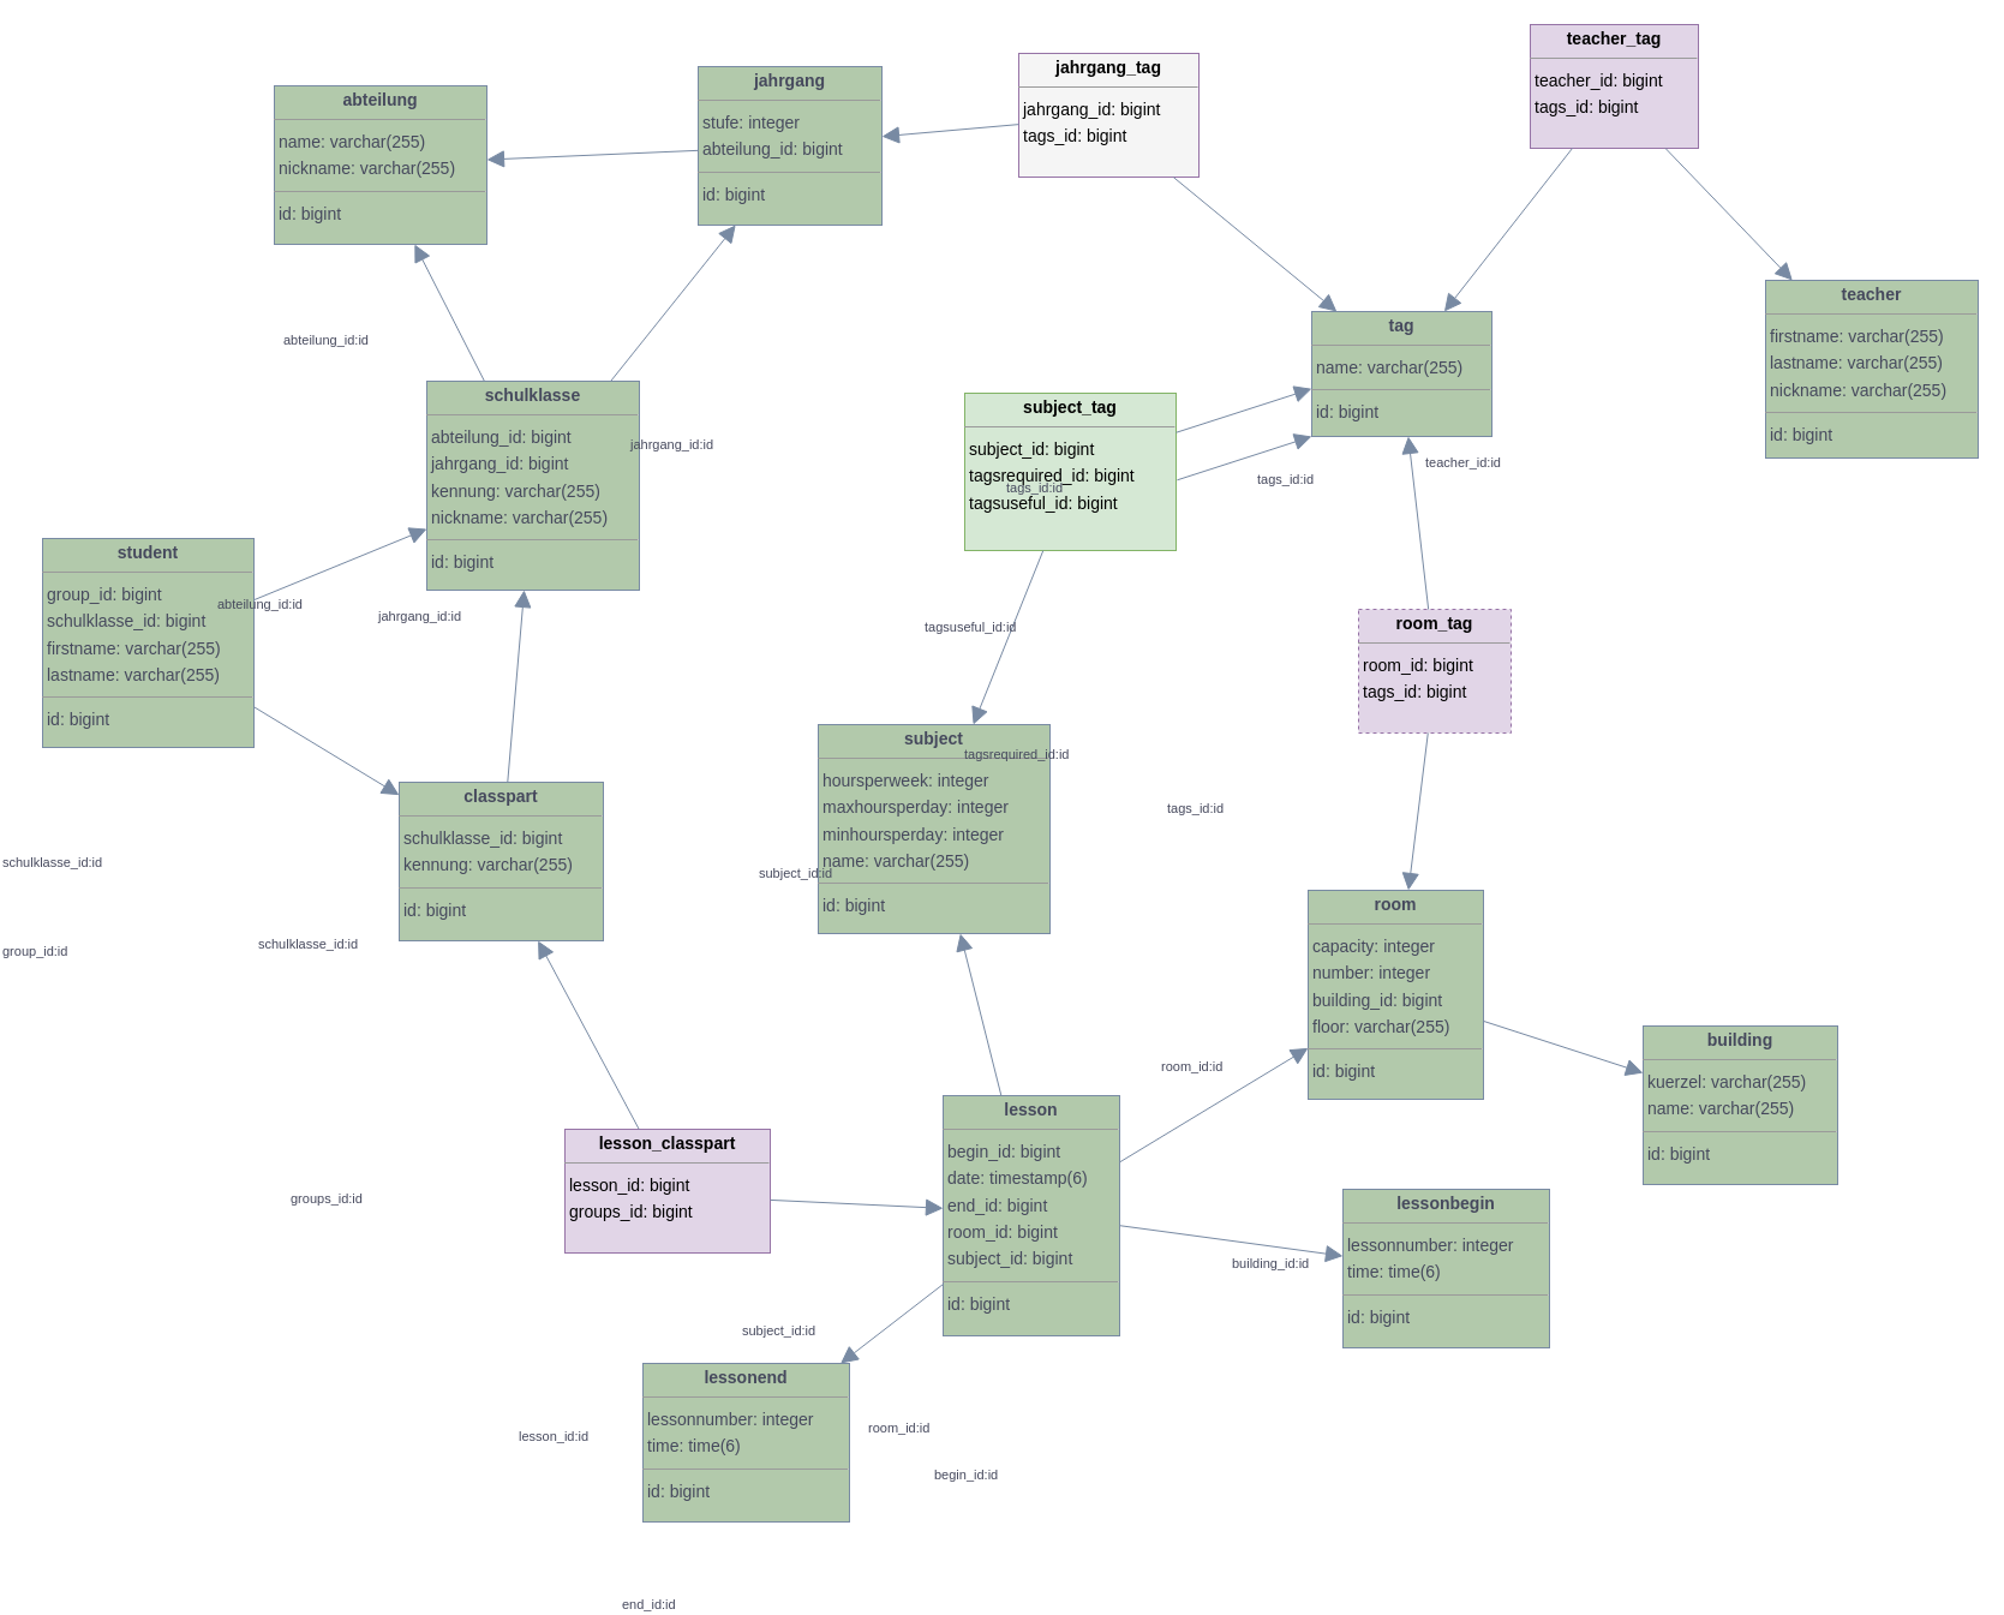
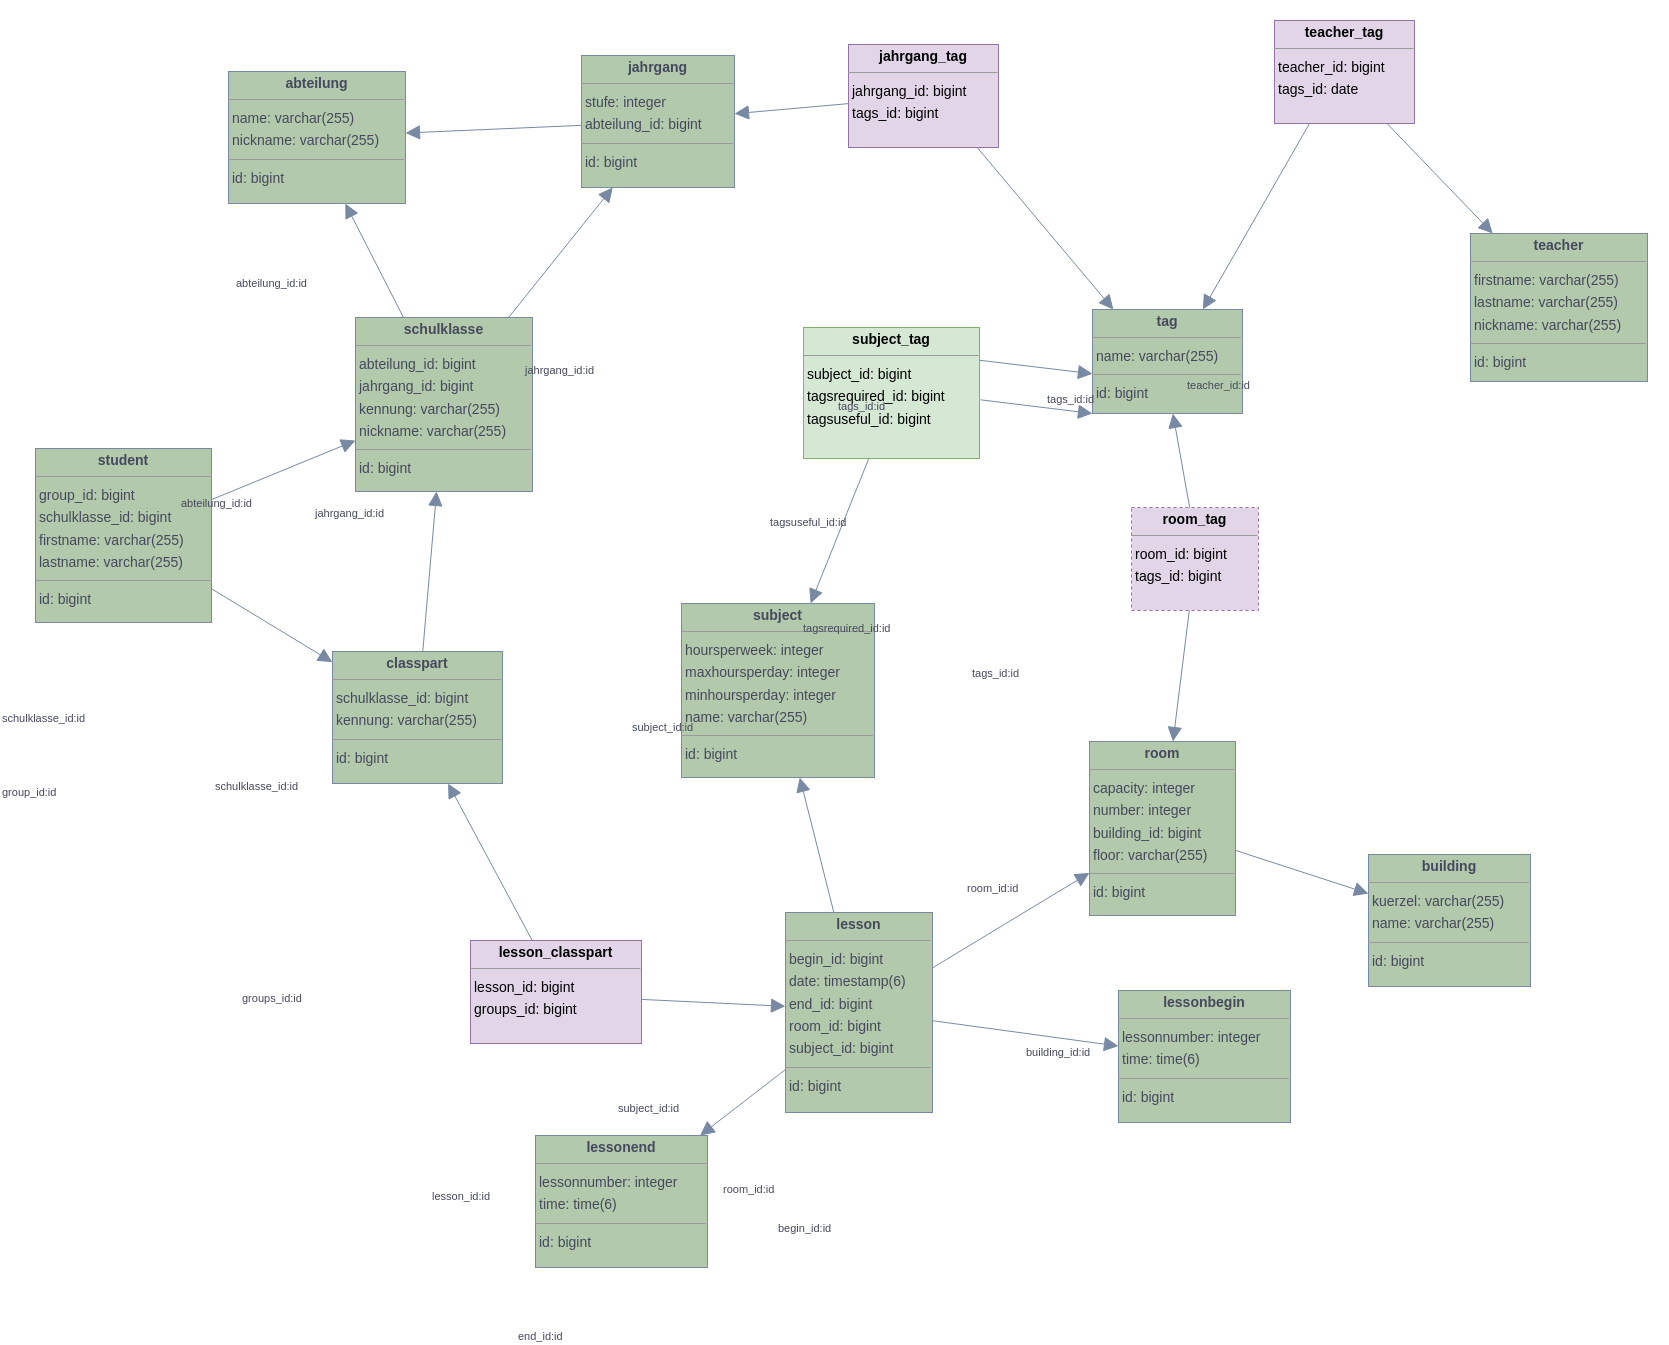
- <mxCell id="19" value="&lt;p style=&quot;margin:0px;margin-top:4px;text-align:center;&quot;&gt;&lt;b&gt;teacher_tag&lt;/b&gt;&lt;/p&gt;&lt;hr size=&quot;1&quot;/&gt;&lt;p style=&quot;margin:0 0 0 4px;line-height:1.6;&quot;&gt; teacher_id: bigint&lt;br/&gt; tags_id: bigint&lt;/p&gt;" style="verticalAlign=top;align=left;overflow=fill;fontSize=14;fontFamily=Helvetica;html=1;rounded=0;shadow=0;comic=0;labelBackgroundColor=none;strokeWidth=1;fillColor=#e1d5e7;strokeColor=#9673a6;" parent="1" vertex="1"><mxGeometry x="1259" y="20" width="140" height="103" as="geometry" /></mxCell>
+ <mxCell id="19" value="&lt;p style=&quot;margin:0px;margin-top:4px;text-align:center;&quot;&gt;&lt;b&gt;teacher_tag&lt;/b&gt;&lt;/p&gt;&lt;hr size=&quot;1&quot;/&gt;&lt;p style=&quot;margin:0 0 0 4px;line-height:1.6;&quot;&gt; teacher_id: bigint&lt;br/&gt; tags_id: date&lt;/p&gt;" style="verticalAlign=top;align=left;overflow=fill;fontSize=14;fontFamily=Helvetica;html=1;rounded=0;shadow=0;comic=0;labelBackgroundColor=none;strokeWidth=1;fillColor=#e1d5e7;strokeColor=#9673a6;" parent="1" vertex="1"><mxGeometry x="1259" y="20" width="140" height="103" as="geometry" /></mxCell>
- <mxCell id="6" value="&lt;p style=&quot;margin:0px;margin-top:4px;text-align:center;&quot;&gt;&lt;b&gt;jahrgang_tag&lt;/b&gt;&lt;/p&gt;&lt;hr size=&quot;1&quot;/&gt;&lt;p style=&quot;margin:0 0 0 4px;line-height:1.6;&quot;&gt; jahrgang_id: bigint&lt;br/&gt; tags_id: bigint&lt;/p&gt;" style="verticalAlign=top;align=left;overflow=fill;fontSize=14;fontFamily=Helvetica;html=1;rounded=0;shadow=0;comic=0;labelBackgroundColor=none;strokeWidth=1;fillColor=#f5f5f5;strokeColor=#9673a6;" parent="1" vertex="1"><mxGeometry x="833" y="44" width="150" height="103" as="geometry" /></mxCell>
+ <mxCell id="6" value="&lt;p style=&quot;margin:0px;margin-top:4px;text-align:center;&quot;&gt;&lt;b&gt;jahrgang_tag&lt;/b&gt;&lt;/p&gt;&lt;hr size=&quot;1&quot;/&gt;&lt;p style=&quot;margin:0 0 0 4px;line-height:1.6;&quot;&gt; jahrgang_id: bigint&lt;br/&gt; tags_id: bigint&lt;/p&gt;" style="verticalAlign=top;align=left;overflow=fill;fontSize=14;fontFamily=Helvetica;html=1;rounded=0;shadow=0;comic=0;labelBackgroundColor=none;strokeWidth=1;fillColor=#e1d5e7;strokeColor=#9673a6;" parent="1" vertex="1"><mxGeometry x="833" y="44" width="150" height="103" as="geometry" /></mxCell>
- <mxCell id="17" value="&lt;p style=&quot;margin:0px;margin-top:4px;text-align:center;&quot;&gt;&lt;b&gt;tag&lt;/b&gt;&lt;/p&gt;&lt;hr size=&quot;1&quot;/&gt;&lt;p style=&quot;margin:0 0 0 4px;line-height:1.6;&quot;&gt; name: varchar(255)&lt;/p&gt;&lt;hr size=&quot;1&quot;/&gt;&lt;p style=&quot;margin:0 0 0 4px;line-height:1.6;&quot;&gt; id: bigint&lt;/p&gt;" style="verticalAlign=top;align=left;overflow=fill;fontSize=14;fontFamily=Helvetica;html=1;rounded=0;shadow=0;comic=0;labelBackgroundColor=none;strokeWidth=1;fillColor=#B2C9AB;strokeColor=#788AA3;fontColor=#46495D;" parent="1" vertex="1"><mxGeometry x="1077" y="259" width="150" height="104" as="geometry" /></mxCell>
+ <mxCell id="17" value="&lt;p style=&quot;margin:0px;margin-top:4px;text-align:center;&quot;&gt;&lt;b&gt;tag&lt;/b&gt;&lt;/p&gt;&lt;hr size=&quot;1&quot;/&gt;&lt;p style=&quot;margin:0 0 0 4px;line-height:1.6;&quot;&gt; name: varchar(255)&lt;/p&gt;&lt;hr size=&quot;1&quot;/&gt;&lt;p style=&quot;margin:0 0 0 4px;line-height:1.6;&quot;&gt; id: bigint&lt;/p&gt;" style="verticalAlign=top;align=left;overflow=fill;fontSize=14;fontFamily=Helvetica;html=1;rounded=0;shadow=0;comic=0;labelBackgroundColor=none;strokeWidth=1;fillColor=#B2C9AB;strokeColor=#788AA3;fontColor=#46495D;" parent="1" vertex="1"><mxGeometry x="1077" y="309" width="150" height="104" as="geometry" /></mxCell>
